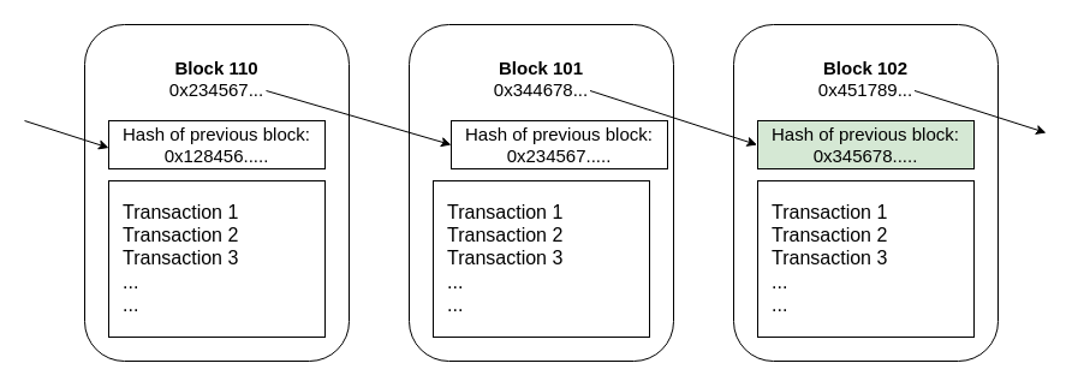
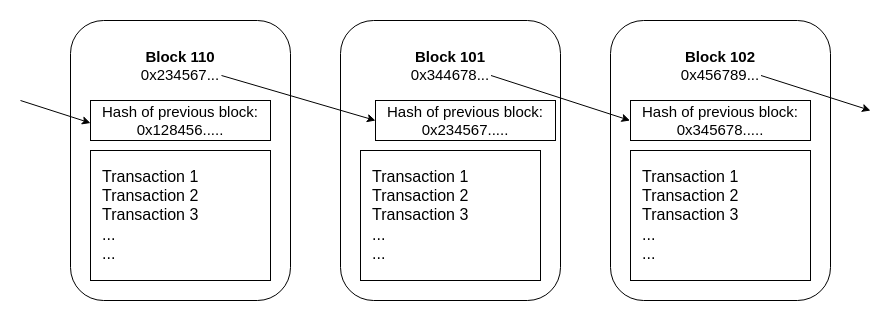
- <mxCell id="16" value="&lt;font style=&quot;font-size: 15px&quot;&gt;&lt;b&gt;Block 102&lt;/b&gt;&lt;br&gt;0x451789...&lt;br&gt;&lt;/font&gt;" style="text;html=1;strokeColor=none;fillColor=none;align=center;verticalAlign=middle;whiteSpace=wrap;rounded=0;" parent="1" vertex="1"><mxGeometry x="630" y="40" width="180" height="50" as="geometry" /></mxCell>
+ <mxCell id="16" value="&lt;font style=&quot;font-size: 15px&quot;&gt;&lt;b&gt;Block 102&lt;/b&gt;&lt;br&gt;0x456789...&lt;br&gt;&lt;/font&gt;" style="text;html=1;strokeColor=none;fillColor=none;align=center;verticalAlign=middle;whiteSpace=wrap;rounded=0;" parent="1" vertex="1"><mxGeometry x="630" y="40" width="180" height="50" as="geometry" /></mxCell>
- <mxCell id="13" value="&lt;font style=&quot;font-size: 15px&quot;&gt;Hash of previous block:&lt;br&gt;0x345678.....&lt;br&gt;&lt;/font&gt;" style="rounded=0;whiteSpace=wrap;html=1;fillColor=#d5e8d4;" parent="1" vertex="1"><mxGeometry x="630" y="100" width="180" height="40" as="geometry" /></mxCell>
+ <mxCell id="13" value="&lt;font style=&quot;font-size: 15px&quot;&gt;Hash of previous block:&lt;br&gt;0x345678.....&lt;br&gt;&lt;/font&gt;" style="rounded=0;whiteSpace=wrap;html=1;" parent="1" vertex="1"><mxGeometry x="630" y="100" width="180" height="40" as="geometry" /></mxCell>
